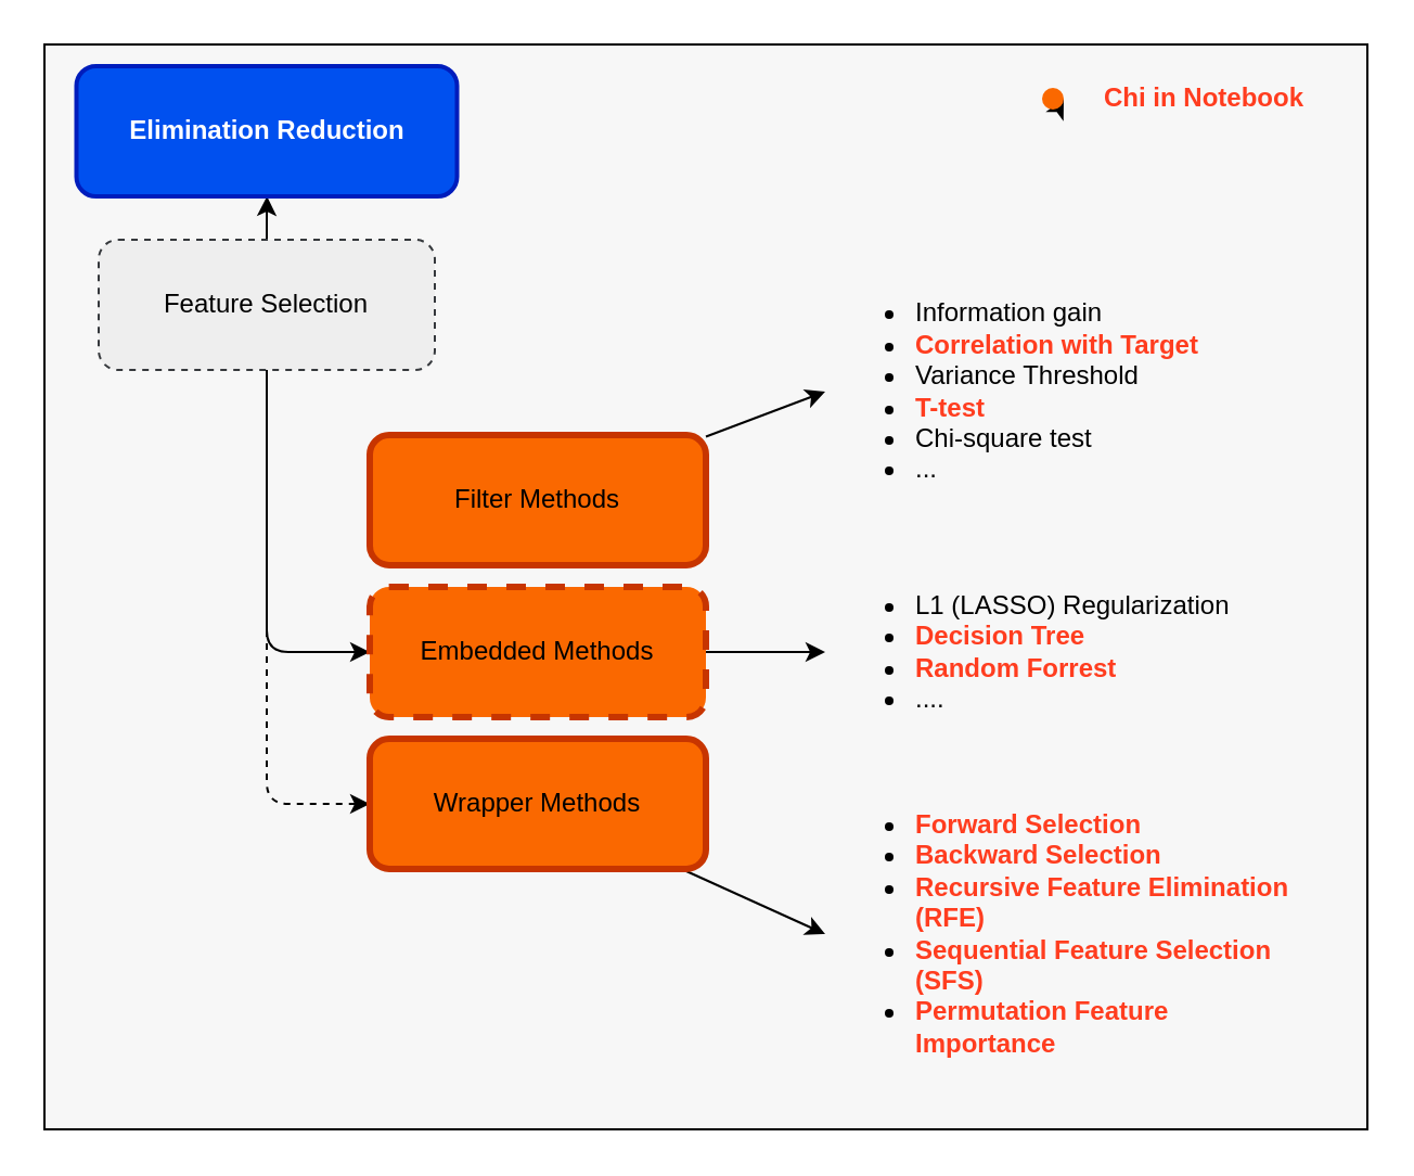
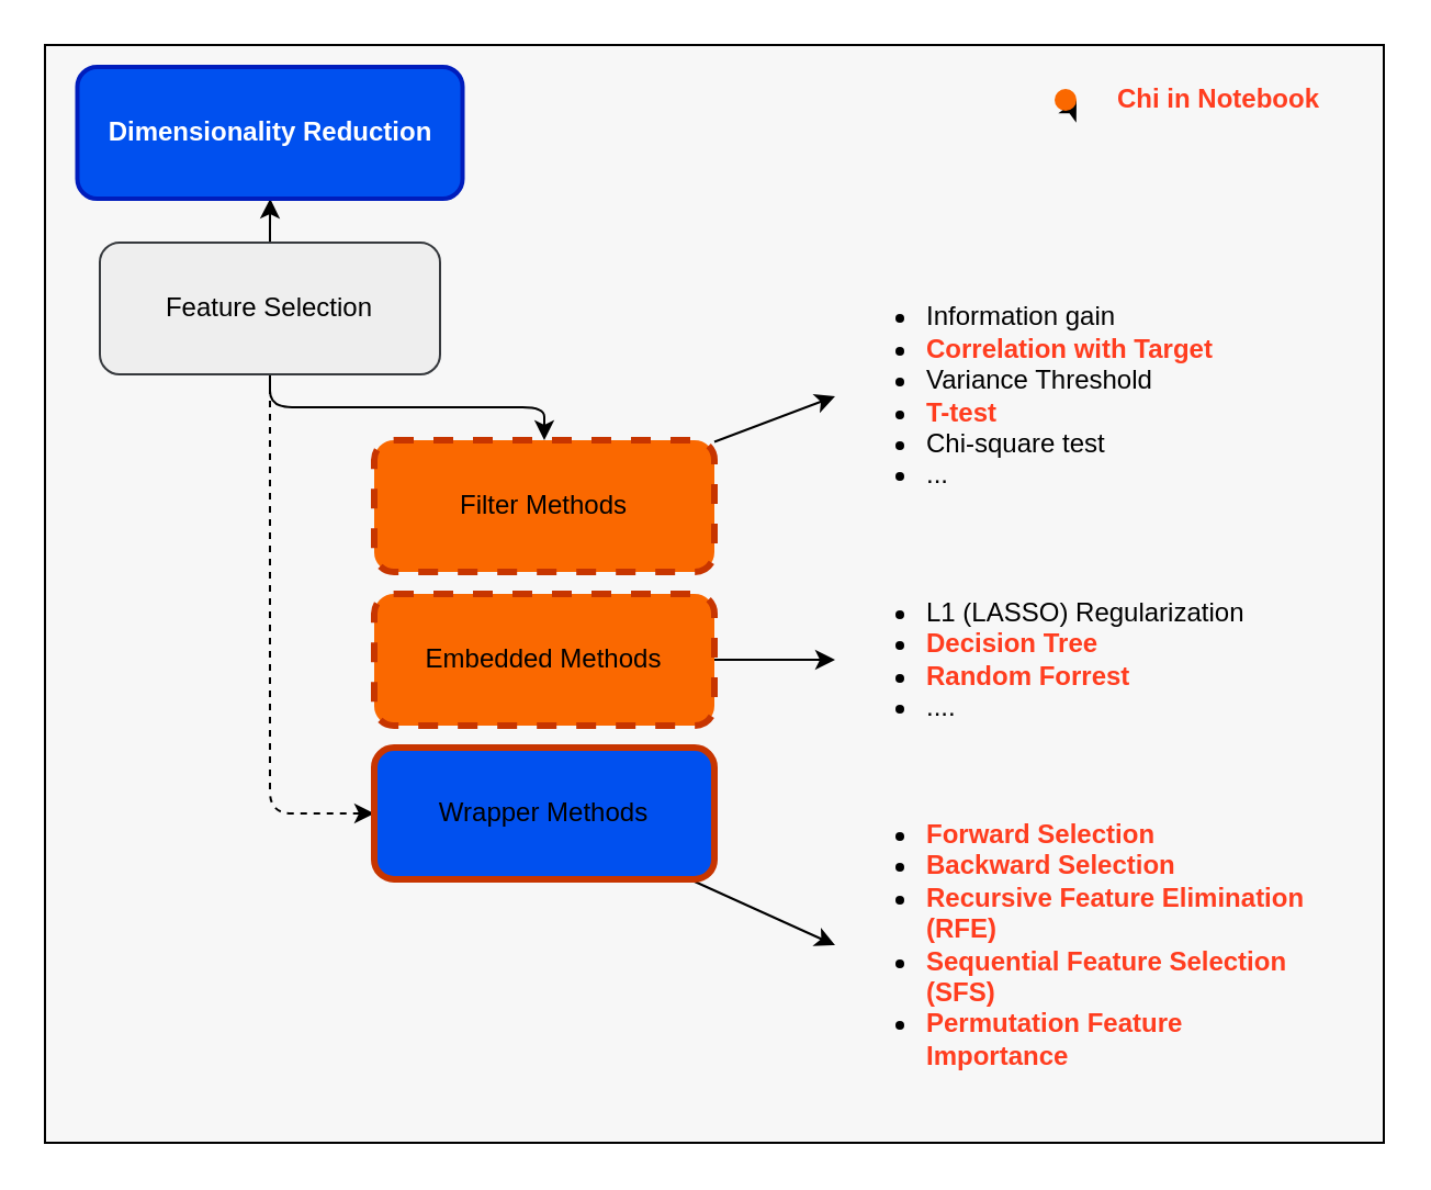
- <mxCell id="7" value="&lt;b style=&quot;&quot;&gt;Elimination Reduction&lt;/b&gt;" style="rounded=1;whiteSpace=wrap;html=1;fillColor=#0050ef;strokeColor=#001DBC;fontColor=#ffffff;strokeWidth=2;" parent="1" vertex="1"><mxGeometry x="34.75" y="30" width="175.5" height="60" as="geometry" /></mxCell>
+ <mxCell id="7" value="&lt;b style=&quot;&quot;&gt;Dimensionality Reduction&lt;/b&gt;" style="rounded=1;whiteSpace=wrap;html=1;fillColor=#0050ef;strokeColor=#001DBC;fontColor=#ffffff;strokeWidth=2;" parent="1" vertex="1"><mxGeometry x="34.75" y="30" width="175.5" height="60" as="geometry" /></mxCell>
- <mxCell id="6" value="&lt;font color=&quot;#000000&quot;&gt;Feature Selection&lt;/font&gt;" style="rounded=1;whiteSpace=wrap;html=1;fillColor=#eeeeee;strokeColor=#36393d;dashed=1;" parent="1" vertex="1"><mxGeometry x="45" y="110" width="155" height="60" as="geometry" /></mxCell>
+ <mxCell id="6" value="&lt;font color=&quot;#000000&quot;&gt;Feature Selection&lt;/font&gt;" style="rounded=1;whiteSpace=wrap;html=1;fillColor=#eeeeee;strokeColor=#36393d;" parent="1" vertex="1"><mxGeometry x="45" y="110" width="155" height="60" as="geometry" /></mxCell>
- <mxCell id="9" value="&lt;font color=&quot;#000000&quot;&gt;Filter Methods&lt;/font&gt;" style="rounded=1;whiteSpace=wrap;html=1;fillColor=#fa6800;strokeColor=#C73500;fontColor=#000000;strokeWidth=3;" parent="1" vertex="1"><mxGeometry x="170" y="200" width="155" height="60" as="geometry" /></mxCell>
+ <mxCell id="9" value="&lt;font color=&quot;#000000&quot;&gt;Filter Methods&lt;/font&gt;" style="rounded=1;whiteSpace=wrap;html=1;fillColor=#fa6800;strokeColor=#C73500;fontColor=#000000;strokeWidth=3;dashed=1;" parent="1" vertex="1"><mxGeometry x="170" y="200" width="155" height="60" as="geometry" /></mxCell>
- <mxCell id="4" style="edgeStyle=orthogonalEdgeStyle;html=1;entryX=0;entryY=0.5;entryDx=0;entryDy=0;fontColor=#FFF3F2;strokeColor=#000000;" parent="1" source="6" target="11" edge="1"><mxGeometry relative="1" as="geometry" /></mxCell>
+ <mxCell id="4" style="edgeStyle=orthogonalEdgeStyle;html=1;fontColor=#FFF3F2;strokeColor=#000000;" parent="1" source="6" target="9" edge="1"><mxGeometry relative="1" as="geometry" /></mxCell>
- <mxCell id="13" value="&lt;font color=&quot;#000000&quot;&gt;Wrapper Methods&lt;/font&gt;" style="rounded=1;whiteSpace=wrap;html=1;fillColor=#fa6800;strokeColor=#C73500;fontColor=#000000;strokeWidth=3;" parent="1" vertex="1"><mxGeometry x="170" y="340" width="155" height="60" as="geometry" /></mxCell>
+ <mxCell id="13" value="&lt;font color=&quot;#000000&quot;&gt;Wrapper Methods&lt;/font&gt;" style="rounded=1;whiteSpace=wrap;html=1;fillColor=#0050ef;strokeColor=#C73500;fontColor=#000000;strokeWidth=3;" parent="1" vertex="1"><mxGeometry x="170" y="340" width="155" height="60" as="geometry" /></mxCell>
